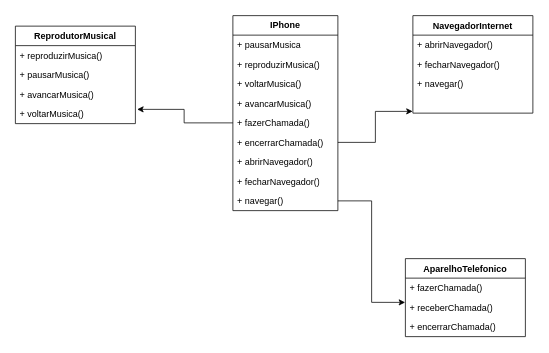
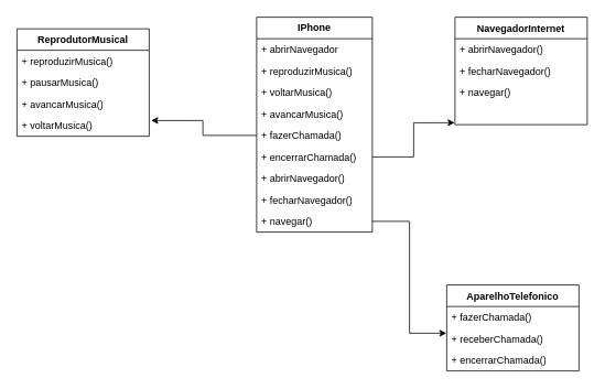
- <mxCell id="8" value="+ pausarMusica" style="text;strokeColor=none;fillColor=none;align=left;verticalAlign=top;spacingLeft=4;spacingRight=4;overflow=hidden;rotatable=0;points=[[0,0.5],[1,0.5]];portConstraint=eastwest;whiteSpace=wrap;html=1;" vertex="1" parent="7"><mxGeometry y="26" width="140" height="26" as="geometry" /></mxCell>
+ <mxCell id="8" value="+ abrirNavegador" style="text;strokeColor=none;fillColor=none;align=left;verticalAlign=top;spacingLeft=4;spacingRight=4;overflow=hidden;rotatable=0;points=[[0,0.5],[1,0.5]];portConstraint=eastwest;whiteSpace=wrap;html=1;" vertex="1" parent="7"><mxGeometry y="26" width="140" height="26" as="geometry" /></mxCell>
